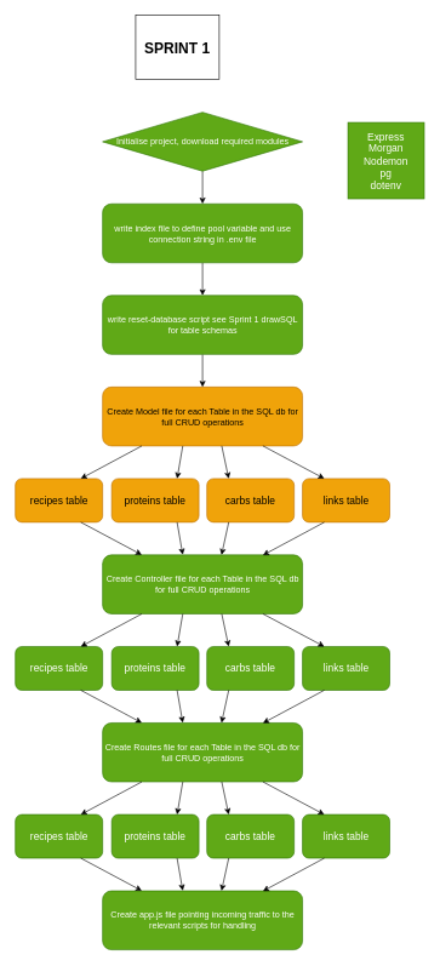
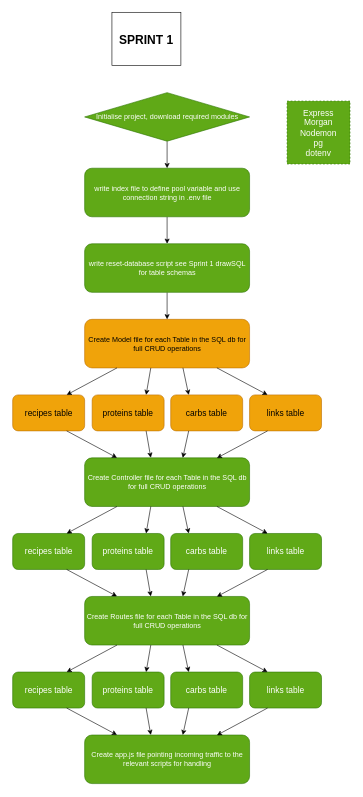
- <mxCell id="5" value="Express&lt;br style=&quot;font-size: 14px;&quot;&gt;Morgan&lt;br style=&quot;font-size: 14px;&quot;&gt;Nodemon&lt;br style=&quot;font-size: 14px;&quot;&gt;pg&lt;br style=&quot;font-size: 14px;&quot;&gt;dotenv" style="whiteSpace=wrap;html=1;aspect=fixed;fontSize=14;fillColor=#60a917;fontColor=#ffffff;strokeColor=#2D7600;" parent="1" vertex="1"><mxGeometry x="478" y="168" width="105" height="105" as="geometry" /></mxCell>
+ <mxCell id="5" value="Express&lt;br style=&quot;font-size: 14px;&quot;&gt;Morgan&lt;br style=&quot;font-size: 14px;&quot;&gt;Nodemon&lt;br style=&quot;font-size: 14px;&quot;&gt;pg&lt;br style=&quot;font-size: 14px;&quot;&gt;dotenv" style="whiteSpace=wrap;html=1;aspect=fixed;fontSize=14;fillColor=#60a917;fontColor=#ffffff;strokeColor=#2D7600;dashed=1;" parent="1" vertex="1"><mxGeometry x="478" y="168" width="105" height="105" as="geometry" /></mxCell>
